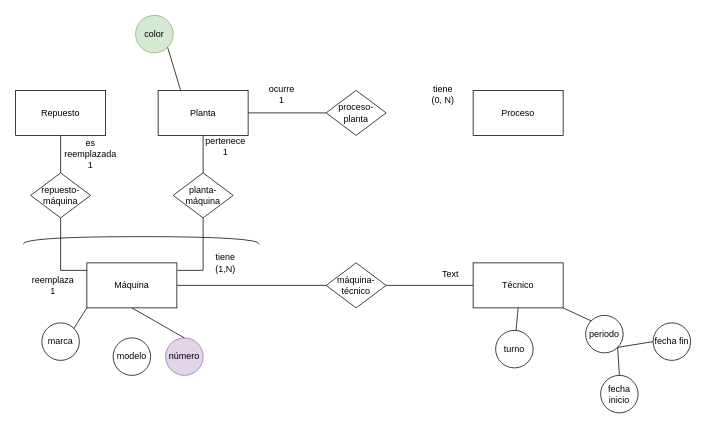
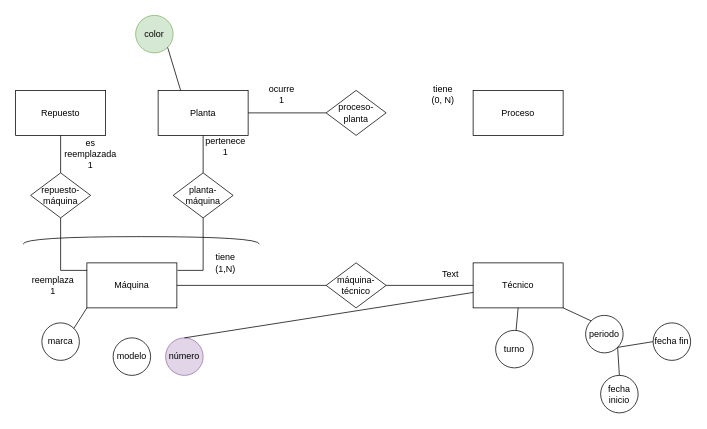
- <mxCell id="18" value="" style="endArrow=none;html=1;rounded=0;entryX=0.5;entryY=1;entryDx=0;entryDy=0;exitX=0.5;exitY=0;exitDx=0;exitDy=0;" parent="1" source="16" target="4" edge="1"><mxGeometry width="50" height="50" relative="1" as="geometry"><mxPoint x="245" y="470" as="sourcePoint" /><mxPoint x="270" y="400" as="targetPoint" /></mxGeometry></mxCell>
+ <mxCell id="18" value="" style="endArrow=none;html=1;rounded=0;exitX=0.5;exitY=0;exitDx=0;exitDy=0;" parent="1" source="16" target="5" edge="1"><mxGeometry width="50" height="50" relative="1" as="geometry"><mxPoint x="245" y="470" as="sourcePoint" /><mxPoint x="270" y="400" as="targetPoint" /></mxGeometry></mxCell>
